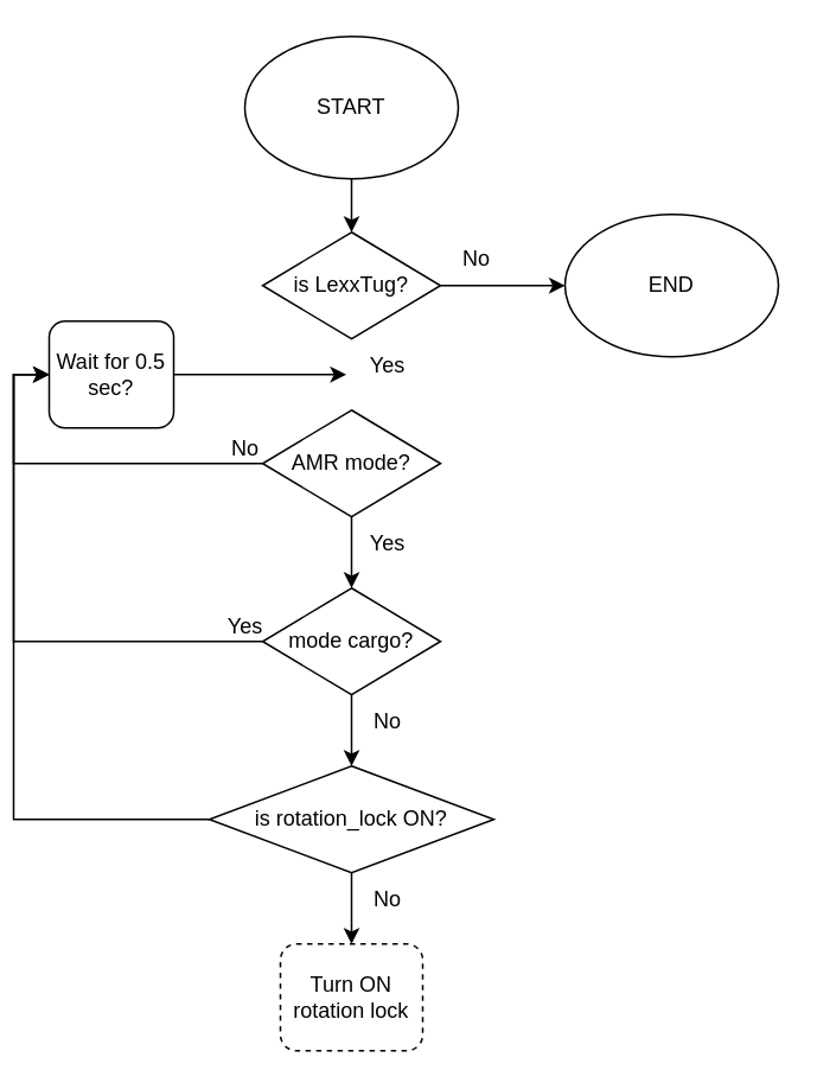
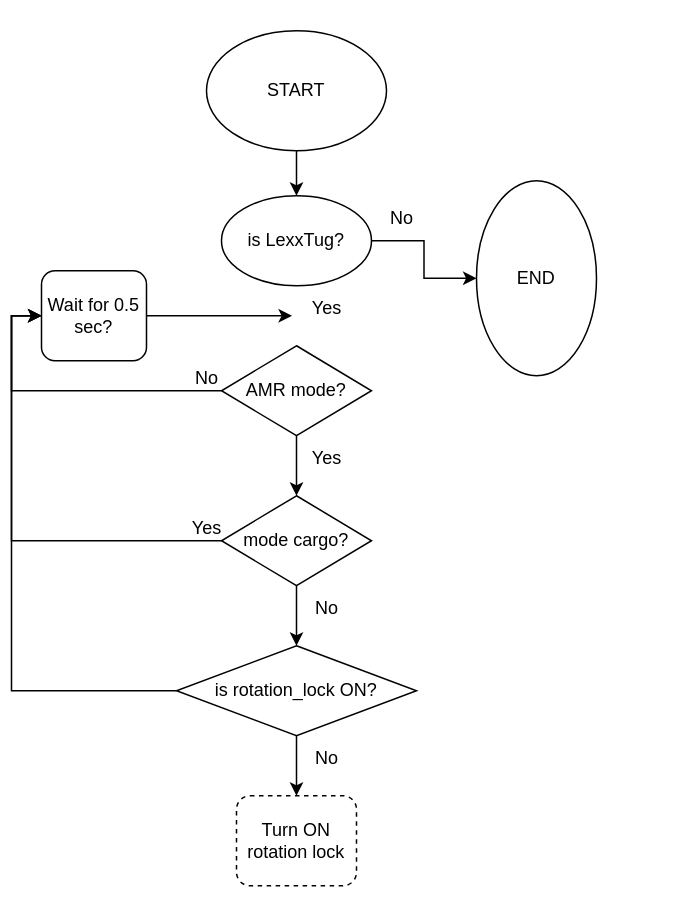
- <mxCell id="3" value="is LexxTug?" style="rhombus;whiteSpace=wrap;html=1;" vertex="1" parent="1"><mxGeometry x="140" y="130" width="100" height="60" as="geometry" /></mxCell>
+ <mxCell id="3" value="is LexxTug?" style="ellipse;whiteSpace=wrap;html=1;" vertex="1" parent="1"><mxGeometry x="140" y="130" width="100" height="60" as="geometry" /></mxCell>
- <mxCell id="20" value="END" style="ellipse;whiteSpace=wrap;html=1;" vertex="1" parent="1"><mxGeometry x="310" y="120" width="120" height="80" as="geometry" /></mxCell>
+ <mxCell id="20" value="END" style="ellipse;whiteSpace=wrap;html=1;" vertex="1" parent="1"><mxGeometry x="310" y="120" width="80" height="130" as="geometry" /></mxCell>
